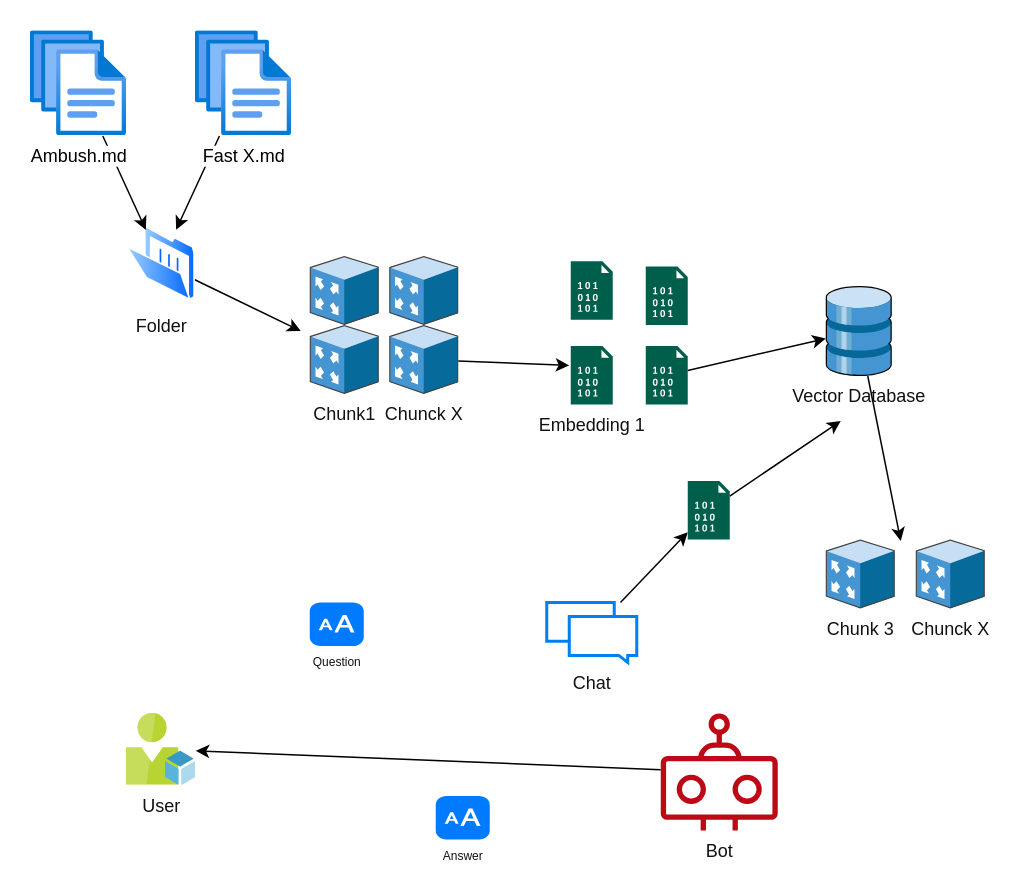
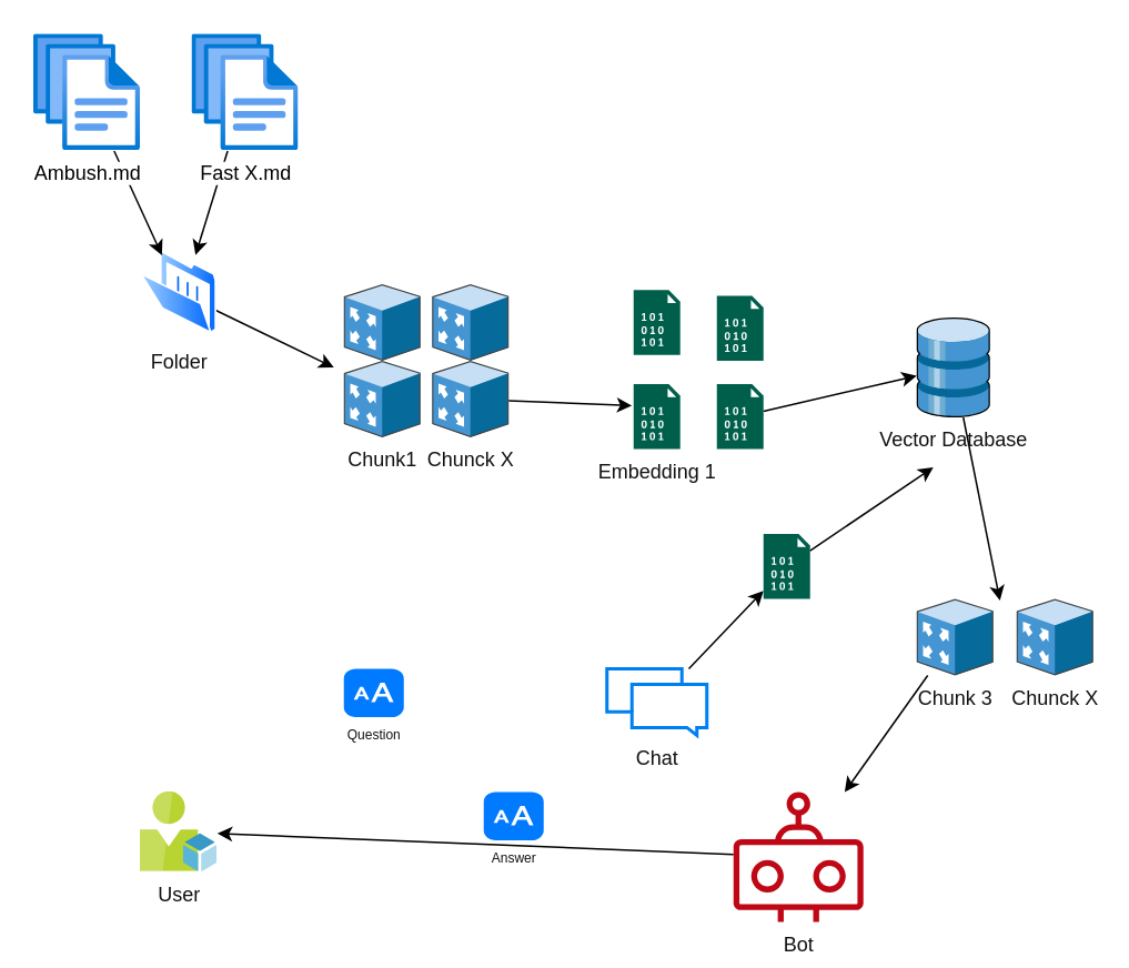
- <mxCell id="7" value="Fast X.md&lt;br&gt;" style="aspect=fixed;html=1;points=[];align=center;image;fontSize=12;image=img/lib/azure2/general/Files.svg;" parent="1" vertex="1"><mxGeometry x="130" y="20" width="64" height="70" as="geometry" /></mxCell>
+ <mxCell id="7" value="Fast X.md&lt;br&gt;" style="aspect=fixed;html=1;points=[];align=center;image;fontSize=12;image=img/lib/azure2/general/Files.svg;" parent="1" vertex="1"><mxGeometry x="115" y="20" width="64" height="70" as="geometry" /></mxCell>
+ <mxCell id="28" style="edgeStyle=none;html=1;fontColor=#121111;" parent="1" source="29" target="11" edge="1"><mxGeometry relative="1" as="geometry" /></mxCell>
- <mxCell id="31" value="&lt;font&gt;Answer&lt;/font&gt;" style="html=1;strokeWidth=1;shadow=0;dashed=0;shape=mxgraph.ios7.misc.text_size;fillColor=#007AFF;strokeColor=none;buttonText=;strokeColor2=#222222;fontColor=#121111;fontSize=8;verticalLabelPosition=bottom;verticalAlign=top;align=center;sketch=0;labelBackgroundColor=none;" parent="1" vertex="1"><mxGeometry x="290" y="530" width="36" height="29" as="geometry" /></mxCell>
+ <mxCell id="31" value="&lt;font&gt;Answer&lt;/font&gt;" style="html=1;strokeWidth=1;shadow=0;dashed=0;shape=mxgraph.ios7.misc.text_size;fillColor=#007AFF;strokeColor=none;buttonText=;strokeColor2=#222222;fontColor=#121111;fontSize=8;verticalLabelPosition=bottom;verticalAlign=top;align=center;sketch=0;labelBackgroundColor=none;" parent="1" vertex="1"><mxGeometry x="290" y="475" width="36" height="29" as="geometry" /></mxCell>
